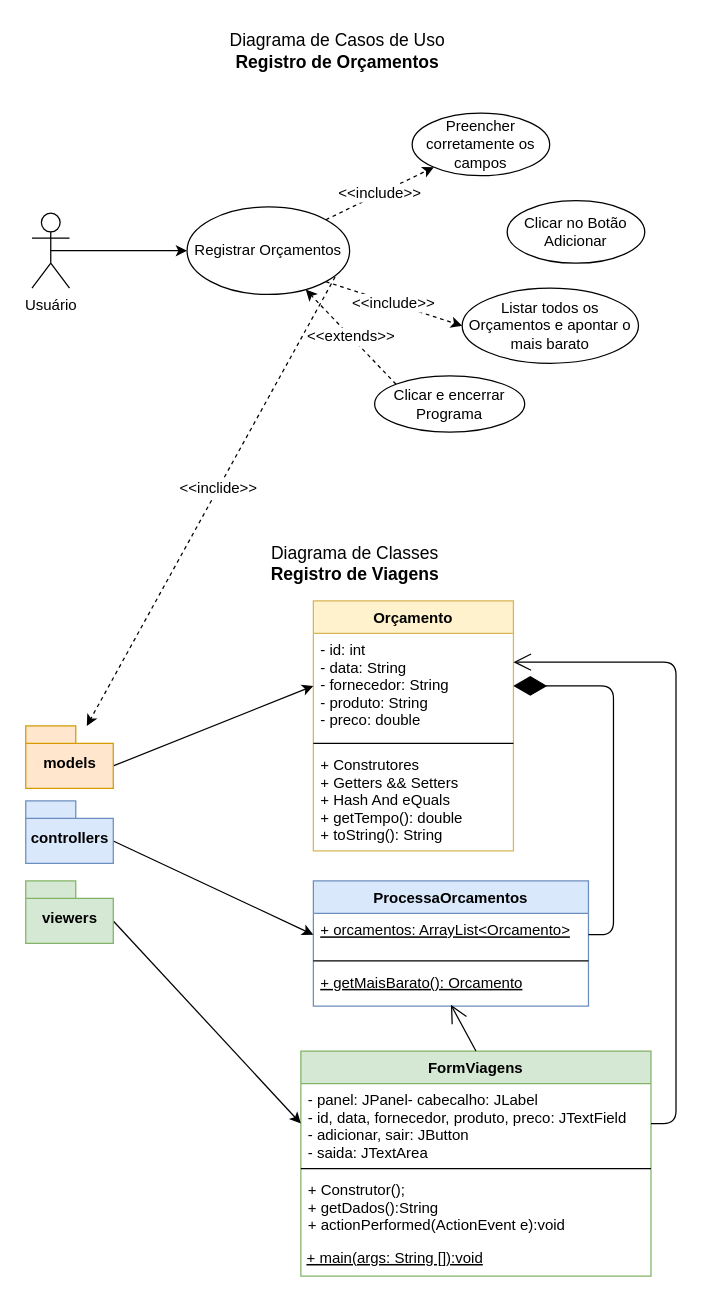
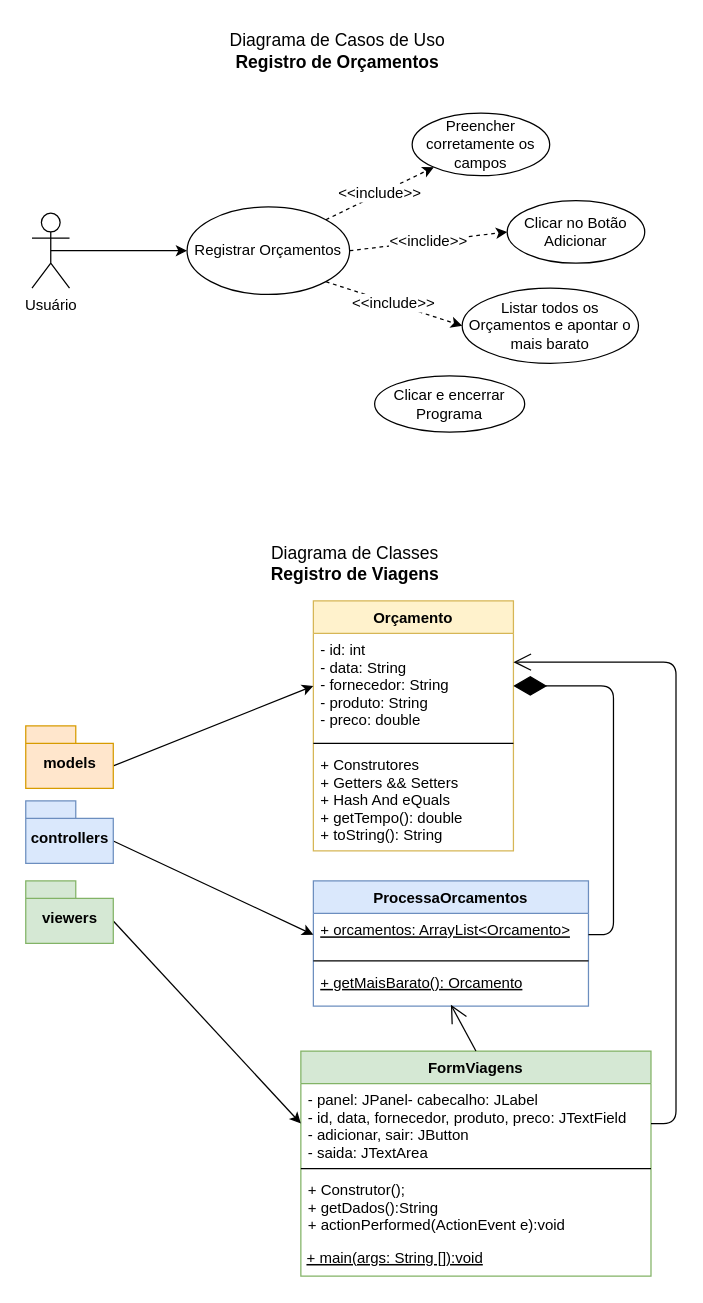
- <mxCell id="35" value="&amp;lt;&amp;lt;extends&amp;gt;&amp;gt;" style="edgeStyle=none;rounded=0;orthogonalLoop=1;jettySize=auto;html=1;exitX=0;exitY=0;exitDx=0;exitDy=0;dashed=1;fontSize=12;" parent="1" source="36" target="31" edge="1"><mxGeometry relative="1" as="geometry" /></mxCell>
- <mxCell id="29" value="&amp;lt;&amp;lt;inclide&amp;gt;&amp;gt;" style="edgeStyle=none;rounded=0;orthogonalLoop=1;jettySize=auto;html=1;exitX=1;exitY=0.5;exitDx=0;exitDy=0;fontSize=12;dashed=1;" parent="1" source="31" target="8" edge="1"><mxGeometry relative="1" as="geometry" /></mxCell>
+ <mxCell id="29" value="&amp;lt;&amp;lt;inclide&amp;gt;&amp;gt;" style="edgeStyle=none;rounded=0;orthogonalLoop=1;jettySize=auto;html=1;exitX=1;exitY=0.5;exitDx=0;exitDy=0;entryX=0;entryY=0.5;entryDx=0;entryDy=0;fontSize=12;dashed=1;" parent="1" source="31" target="34" edge="1"><mxGeometry relative="1" as="geometry" /></mxCell>
